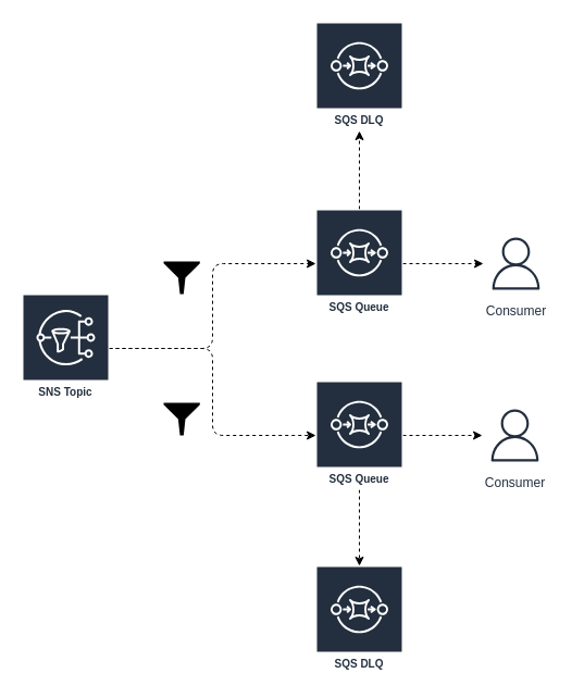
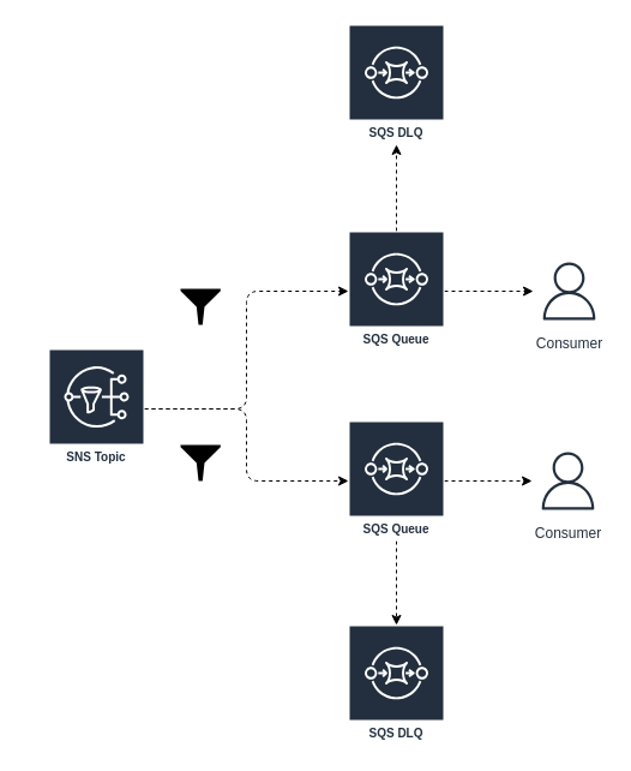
- <mxCell id="4" value="SNS Topic" style="outlineConnect=0;fontColor=#232F3E;gradientColor=none;strokeColor=#ffffff;fillColor=#232F3E;dashed=0;verticalLabelPosition=middle;verticalAlign=bottom;align=center;html=1;whiteSpace=wrap;fontSize=10;fontStyle=1;spacing=3;shape=mxgraph.aws4.productIcon;prIcon=mxgraph.aws4.sns;" vertex="1" parent="1"><mxGeometry x="20" y="270" width="80" height="100" as="geometry" /></mxCell>
+ <mxCell id="4" value="SNS Topic" style="outlineConnect=0;fontColor=#232F3E;gradientColor=none;strokeColor=#ffffff;fillColor=#232F3E;dashed=0;verticalLabelPosition=middle;verticalAlign=bottom;align=center;html=1;whiteSpace=wrap;fontSize=10;fontStyle=1;spacing=3;shape=mxgraph.aws4.productIcon;prIcon=mxgraph.aws4.sns;" vertex="1" parent="1"><mxGeometry x="40" y="290" width="80" height="100" as="geometry" /></mxCell>
